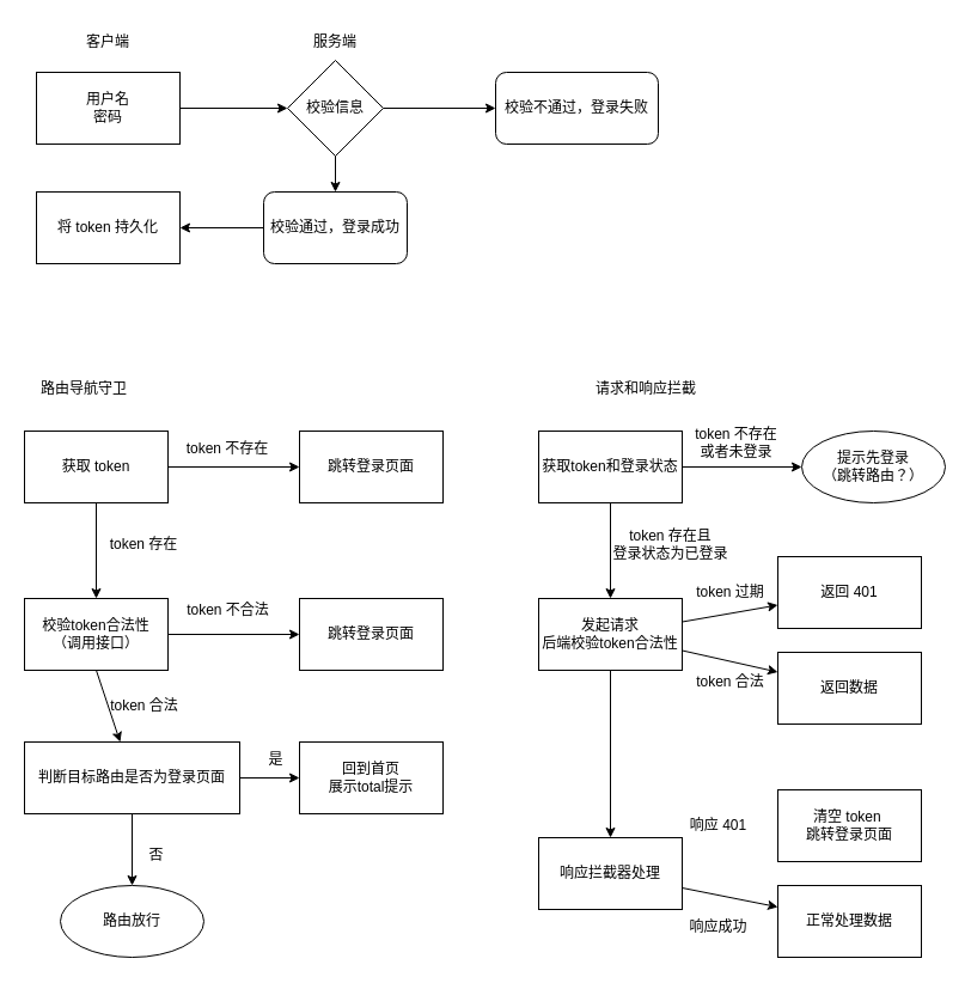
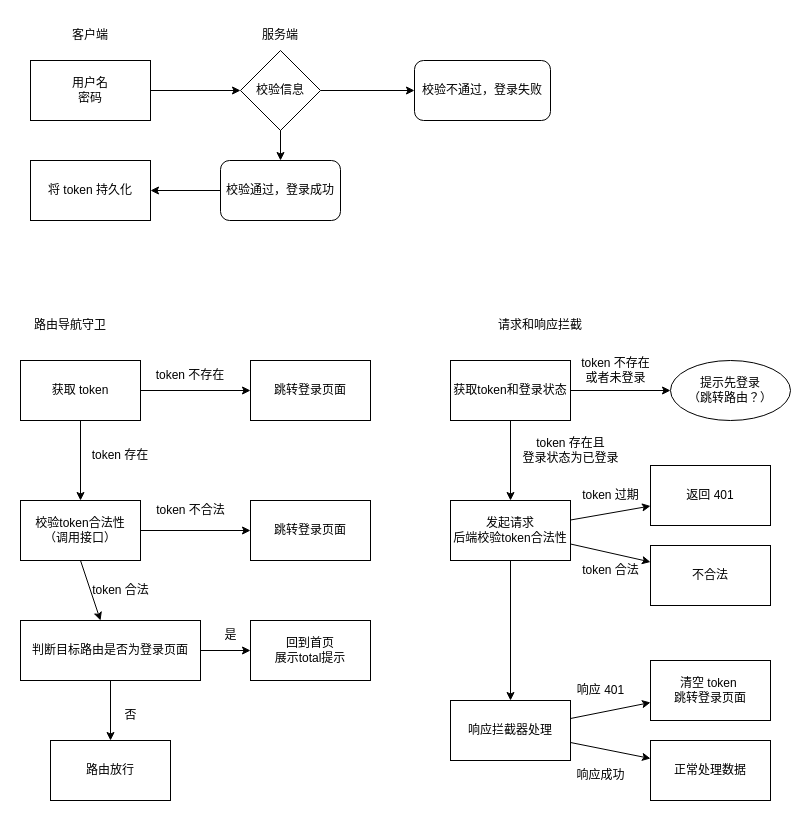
- <mxCell id="44" value="token 存在且&lt;br&gt;登录状态为已登录" style="text;html=1;align=center;verticalAlign=middle;resizable=0;points=[];autosize=1;strokeColor=none;fillColor=none;" vertex="1" parent="1"><mxGeometry x="500" y="435" width="120" height="40" as="geometry" /></mxCell>
+ <mxCell id="44" value="token 存在且&lt;br&gt;登录状态为已登录" style="text;html=1;align=center;verticalAlign=middle;resizable=0;points=[];autosize=1;strokeColor=none;fillColor=none;" vertex="1" parent="1"><mxGeometry x="510" y="430" width="120" height="40" as="geometry" /></mxCell>
- <mxCell id="47" value="返回数据" style="rounded=0;whiteSpace=wrap;html=1;" vertex="1" parent="1"><mxGeometry x="650" y="545" width="120" height="60" as="geometry" /></mxCell>
+ <mxCell id="47" value="不合法" style="rounded=0;whiteSpace=wrap;html=1;" vertex="1" parent="1"><mxGeometry x="650" y="545" width="120" height="60" as="geometry" /></mxCell>
+ <mxCell id="49" style="edgeStyle=none;html=1;" edge="1" parent="1" source="51" target="52"><mxGeometry relative="1" as="geometry"><mxPoint x="640" y="650" as="targetPoint" /></mxGeometry></mxCell>
- <mxCell id="32" value="路由放行" style="ellipse;whiteSpace=wrap;html=1;" vertex="1" parent="1"><mxGeometry x="50" y="740" width="120" height="60" as="geometry" /></mxCell>
+ <mxCell id="32" value="路由放行" style="rounded=0;whiteSpace=wrap;html=1;" vertex="1" parent="1"><mxGeometry x="50" y="740" width="120" height="60" as="geometry" /></mxCell>
